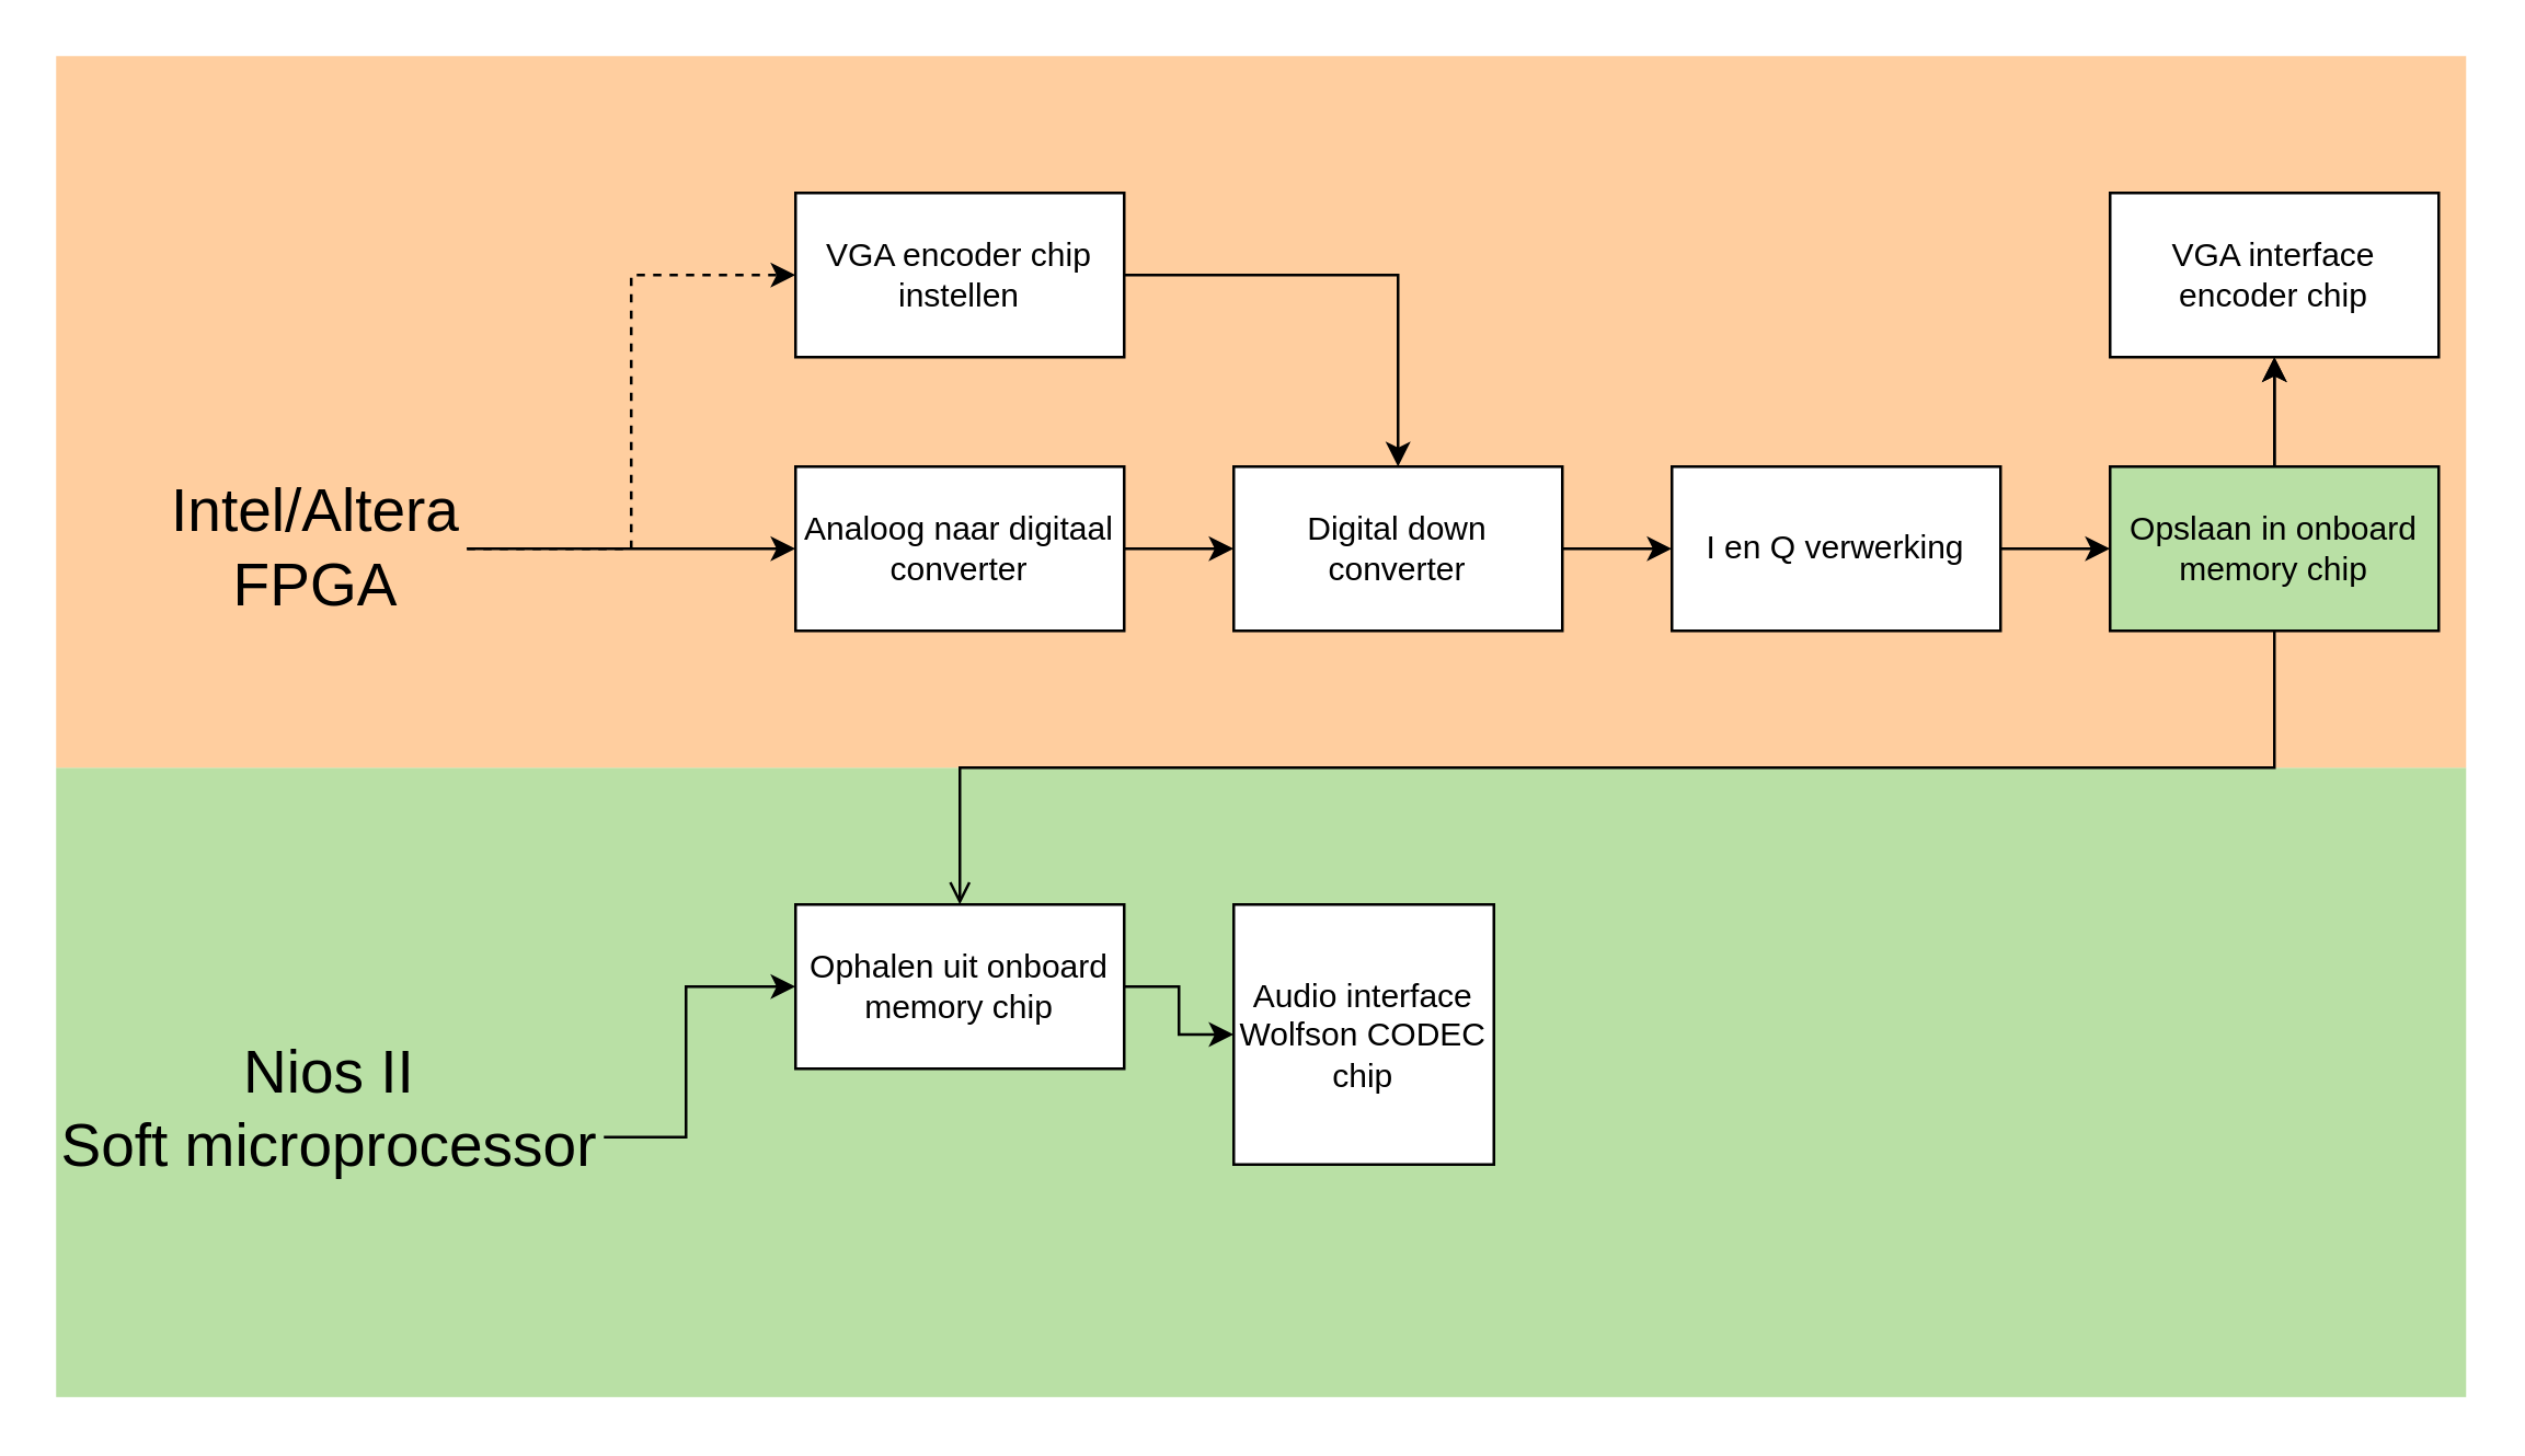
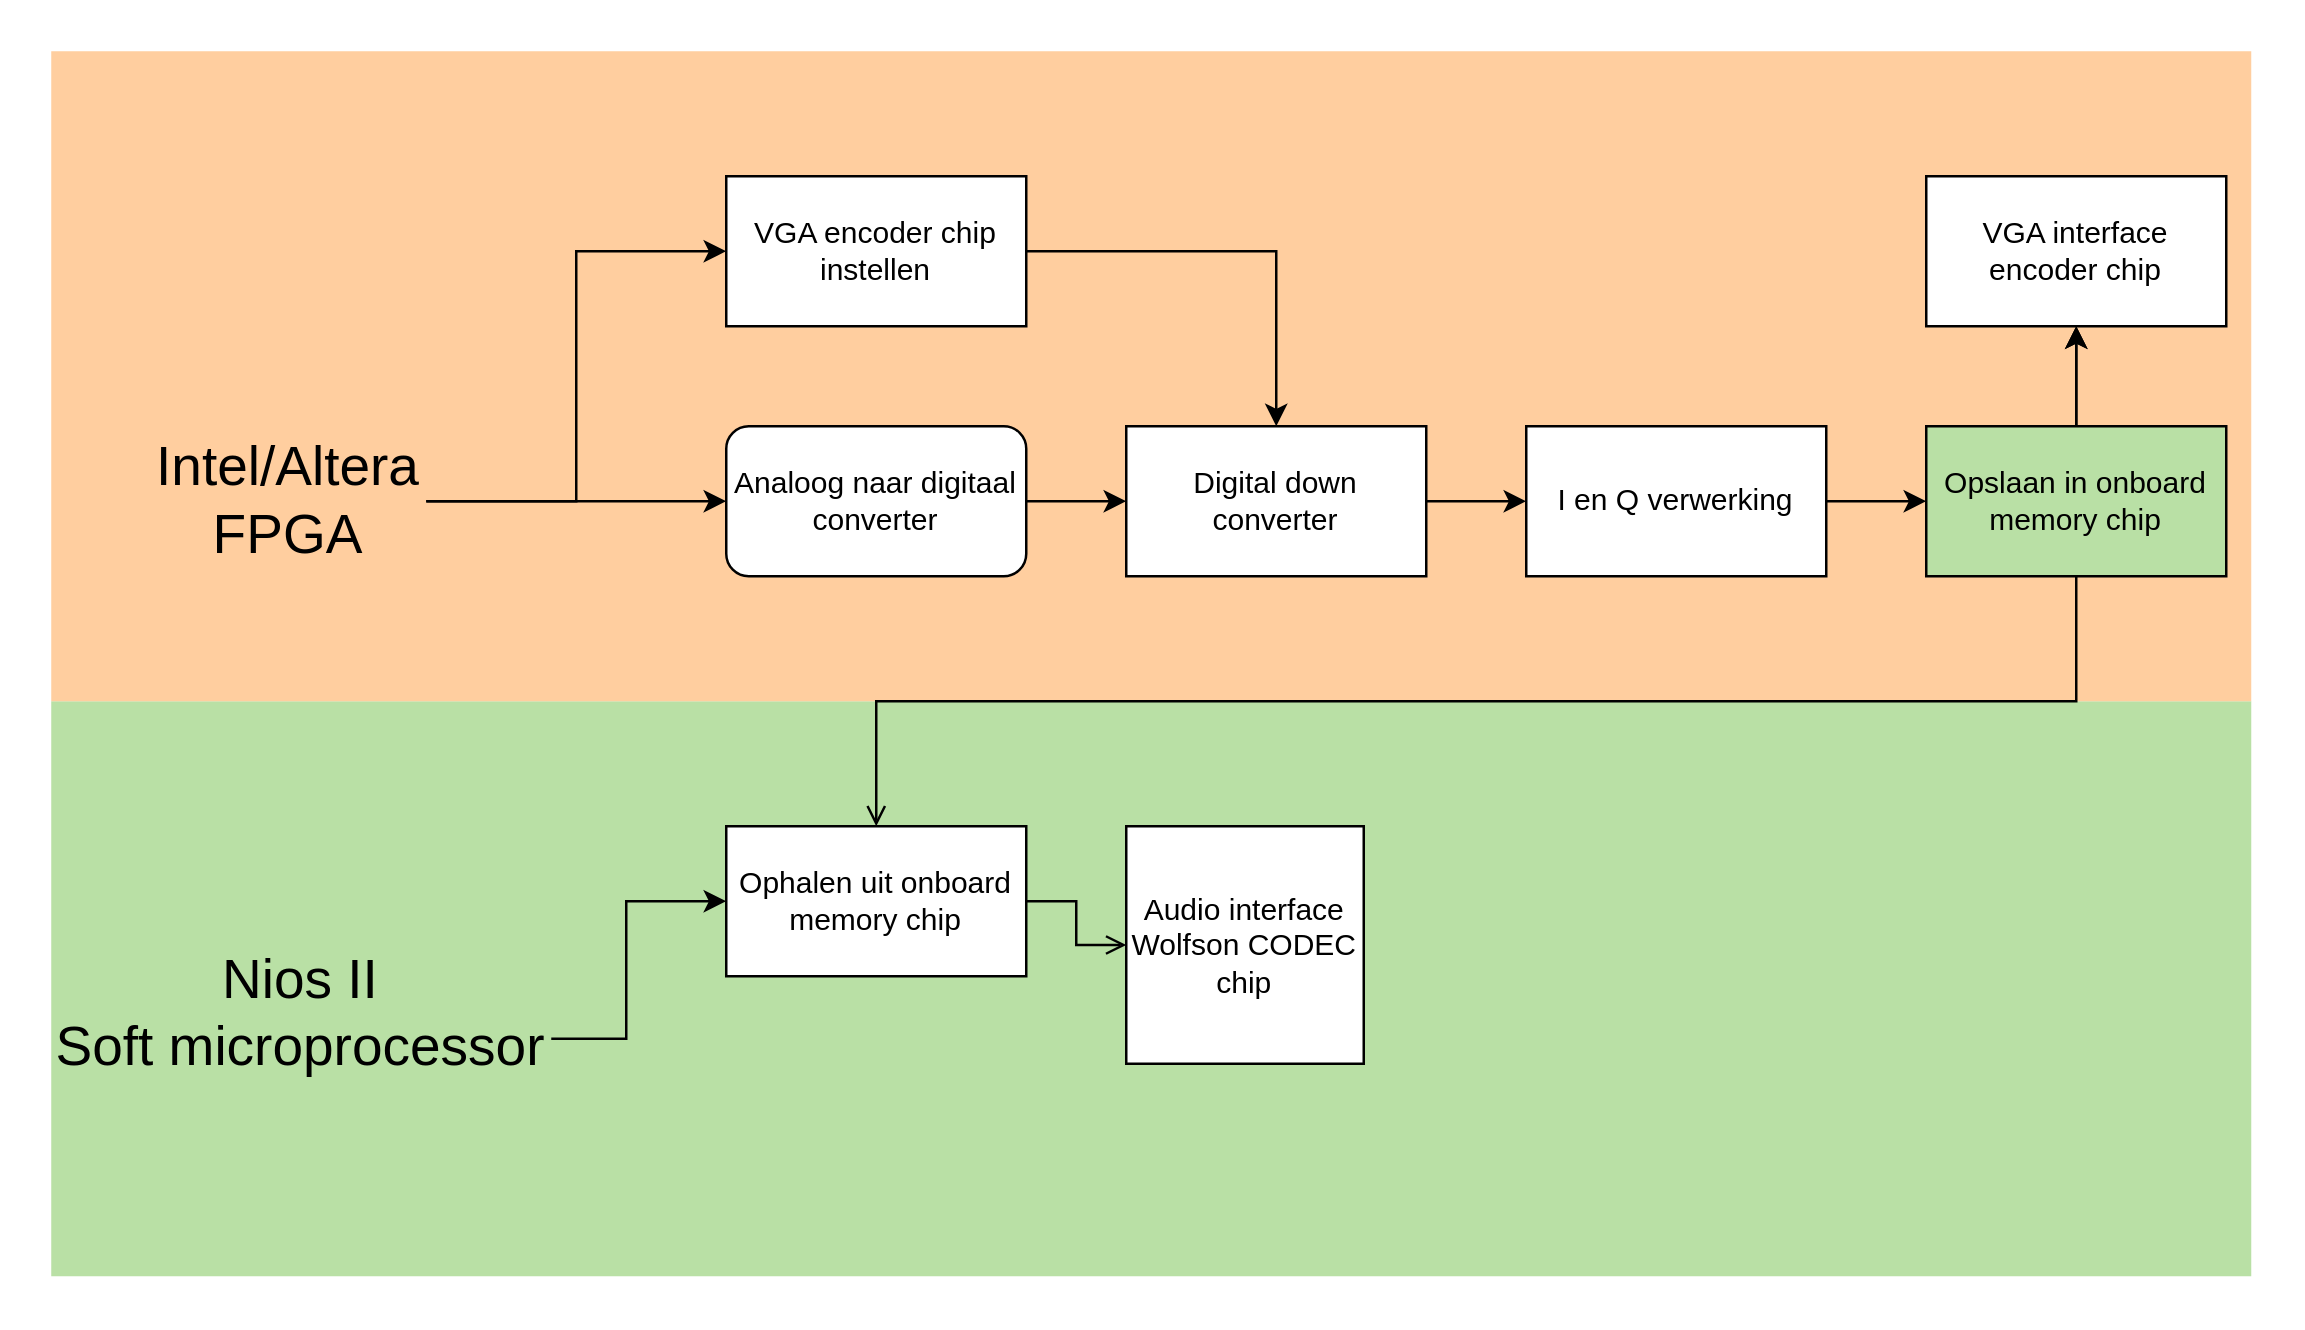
- <mxCell id="18" style="edgeStyle=orthogonalEdgeStyle;rounded=0;orthogonalLoop=1;jettySize=auto;html=1;dashed=1;" edge="1" parent="1" source="19" target="23"><mxGeometry relative="1" as="geometry"><Array as="points"><mxPoint x="230" y="200" /><mxPoint x="230" y="100" /></Array></mxGeometry></mxCell>
+ <mxCell id="18" style="edgeStyle=orthogonalEdgeStyle;rounded=0;orthogonalLoop=1;jettySize=auto;html=1;" edge="1" parent="1" source="19" target="23"><mxGeometry relative="1" as="geometry"><Array as="points"><mxPoint x="230" y="200" /><mxPoint x="230" y="100" /></Array></mxGeometry></mxCell>
- <mxCell id="5" value="Analoog naar digitaal converter" style="rounded=0;whiteSpace=wrap;html=1;" vertex="1" parent="1"><mxGeometry x="290" y="170" width="120" height="60" as="geometry" /></mxCell>
+ <mxCell id="5" value="Analoog naar digitaal converter" style="whiteSpace=wrap;html=1;rounded=1;" vertex="1" parent="1"><mxGeometry x="290" y="170" width="120" height="60" as="geometry" /></mxCell>
- <mxCell id="15" style="edgeStyle=orthogonalEdgeStyle;rounded=0;orthogonalLoop=1;jettySize=auto;html=1;" edge="1" parent="1" source="16" target="8"><mxGeometry relative="1" as="geometry" /></mxCell>
+ <mxCell id="15" style="edgeStyle=orthogonalEdgeStyle;rounded=0;orthogonalLoop=1;jettySize=auto;html=1;endArrow=open;" edge="1" parent="1" source="16" target="8"><mxGeometry relative="1" as="geometry" /></mxCell>
